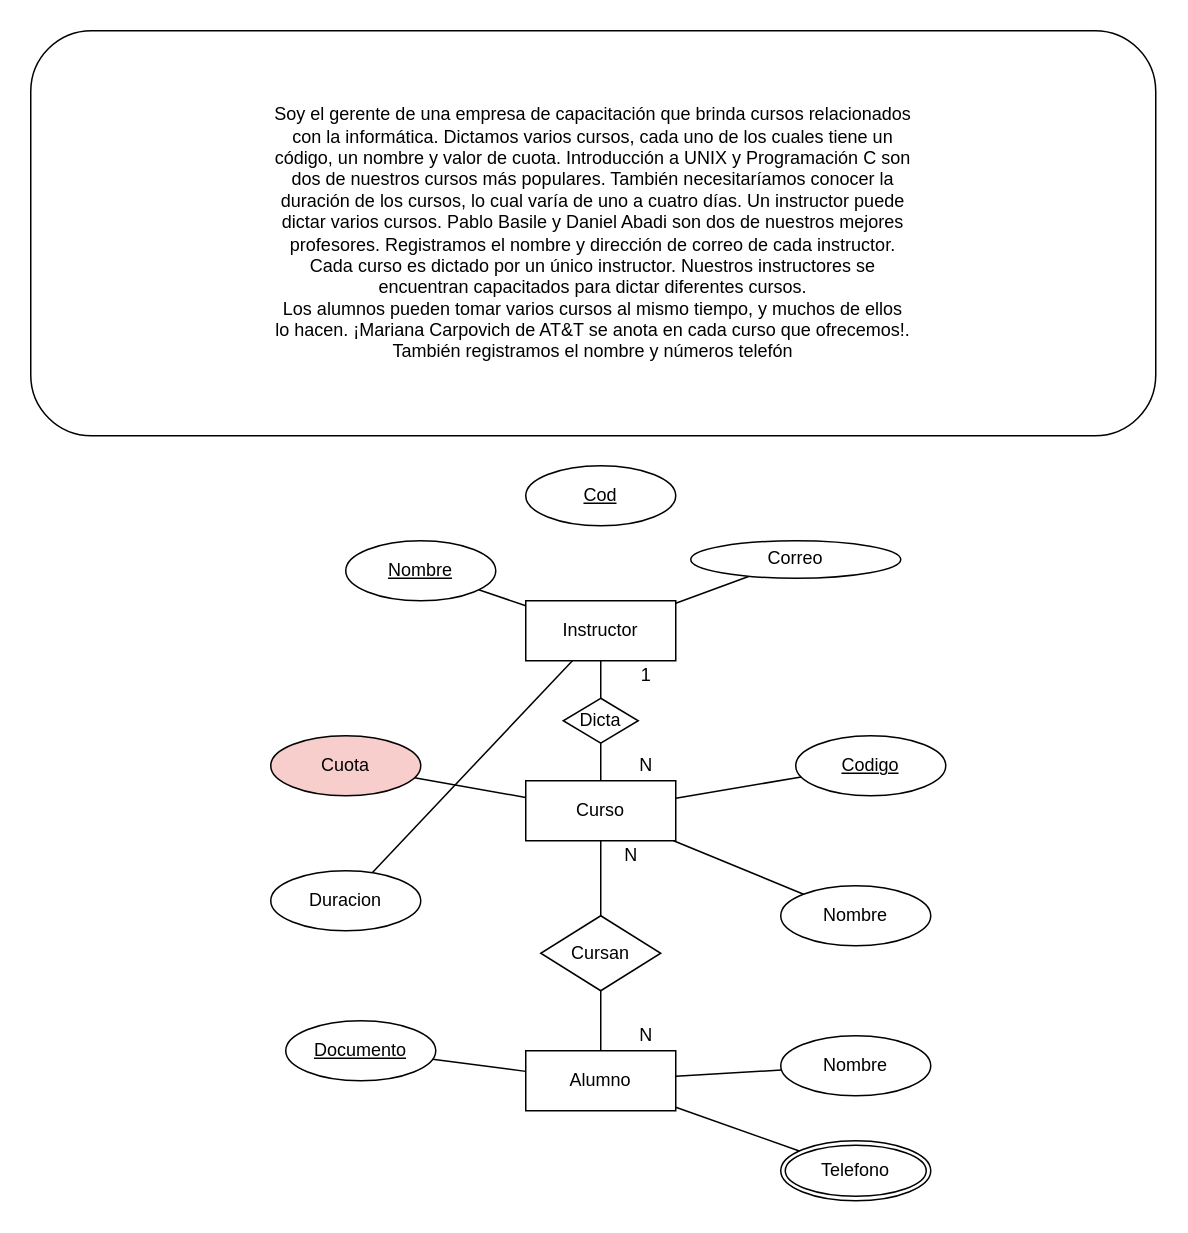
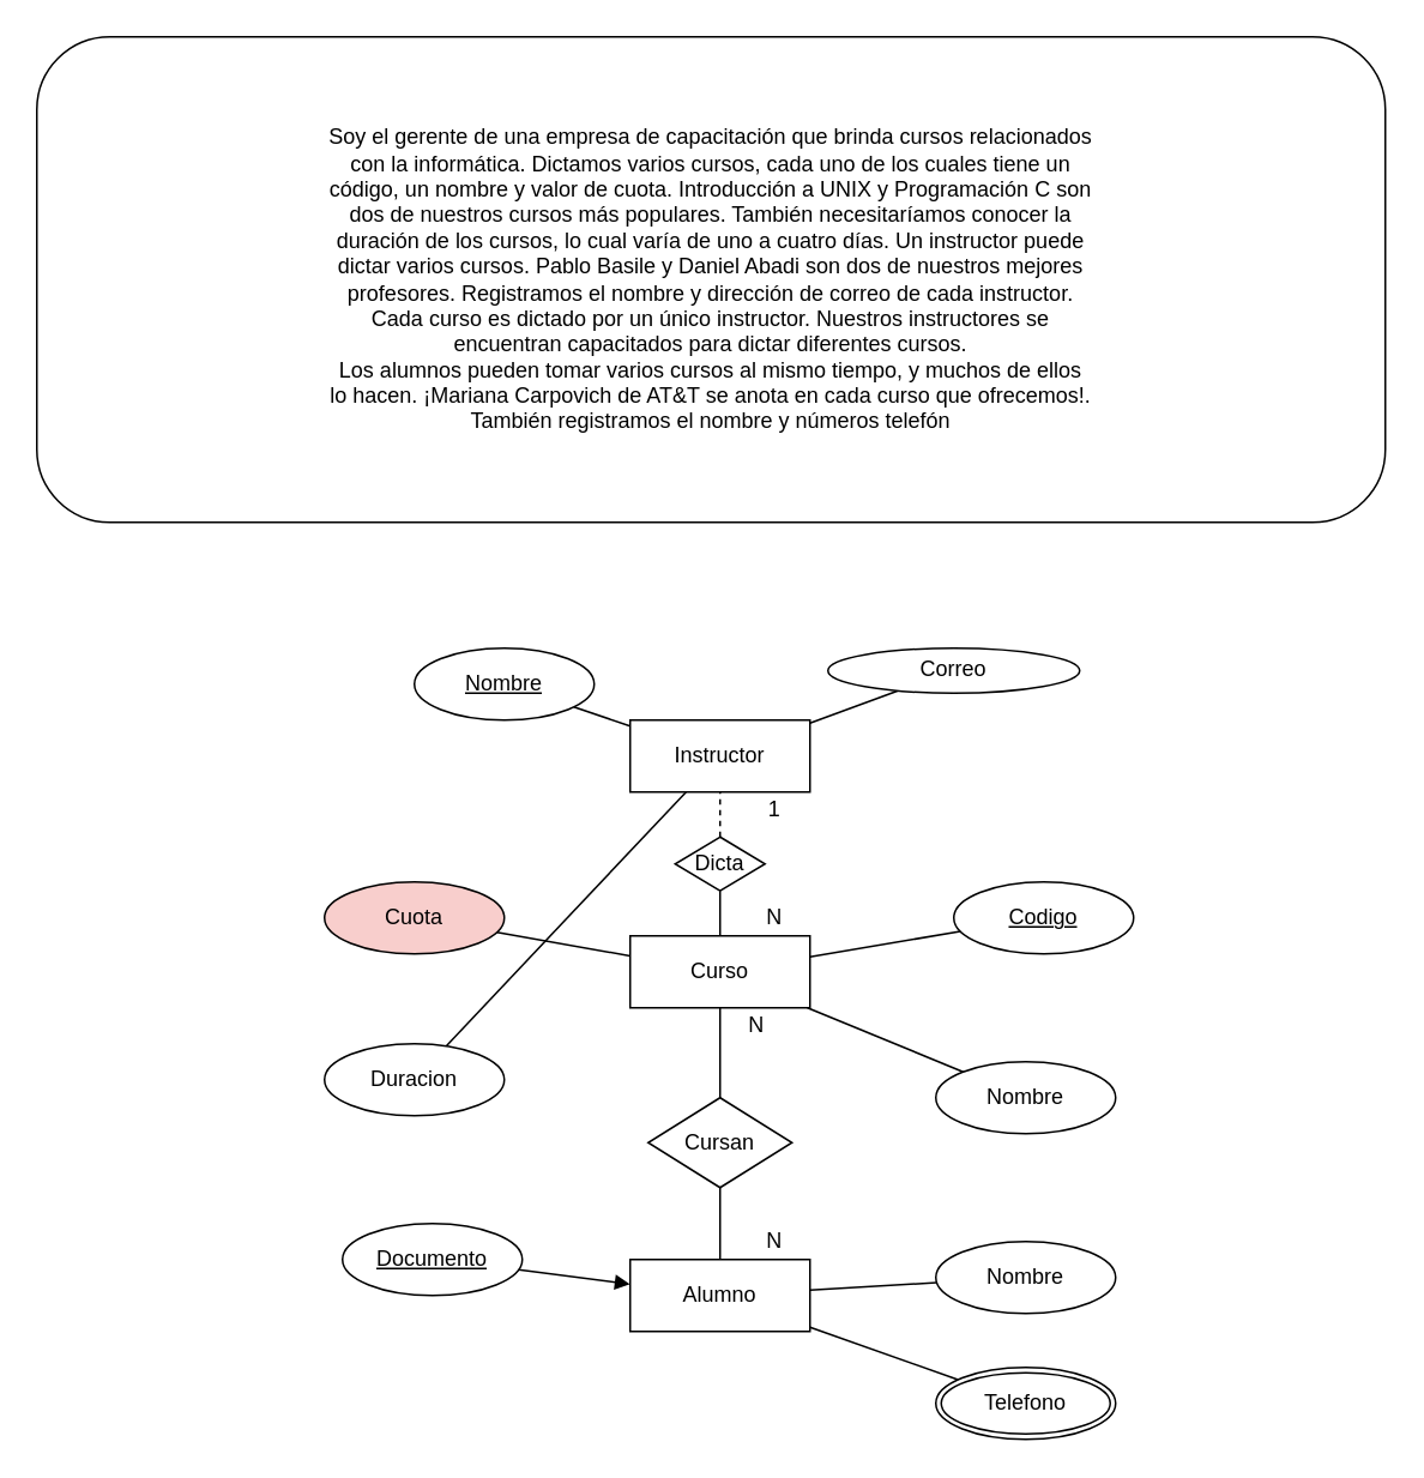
- <mxCell id="33" value="Cod" style="ellipse;whiteSpace=wrap;html=1;align=center;fontStyle=4;" vertex="1" parent="1"><mxGeometry x="350" y="310" width="100" height="40" as="geometry" /></mxCell>
- <mxCell id="21" value="" style="endArrow=none;html=1;rounded=0;startArrow=none;" parent="1" source="25" target="18" edge="1"><mxGeometry relative="1" as="geometry"><mxPoint x="360" y="580" as="sourcePoint" /><mxPoint x="520" y="580" as="targetPoint" /></mxGeometry></mxCell>
+ <mxCell id="21" value="" style="endArrow=none;html=1;rounded=0;startArrow=none;dashed=1;" parent="1" source="25" target="18" edge="1"><mxGeometry relative="1" as="geometry"><mxPoint x="360" y="580" as="sourcePoint" /><mxPoint x="520" y="580" as="targetPoint" /></mxGeometry></mxCell>
- <mxCell id="16" value="" style="endArrow=none;html=1;rounded=0;" parent="1" source="6" target="3" edge="1"><mxGeometry relative="1" as="geometry"><mxPoint x="490" y="490" as="sourcePoint" /><mxPoint x="490" y="620" as="targetPoint" /></mxGeometry></mxCell>
+ <mxCell id="16" value="" style="endArrow=block;html=1;rounded=0;" parent="1" source="6" target="3" edge="1"><mxGeometry relative="1" as="geometry"><mxPoint x="490" y="490" as="sourcePoint" /><mxPoint x="490" y="620" as="targetPoint" /></mxGeometry></mxCell>
